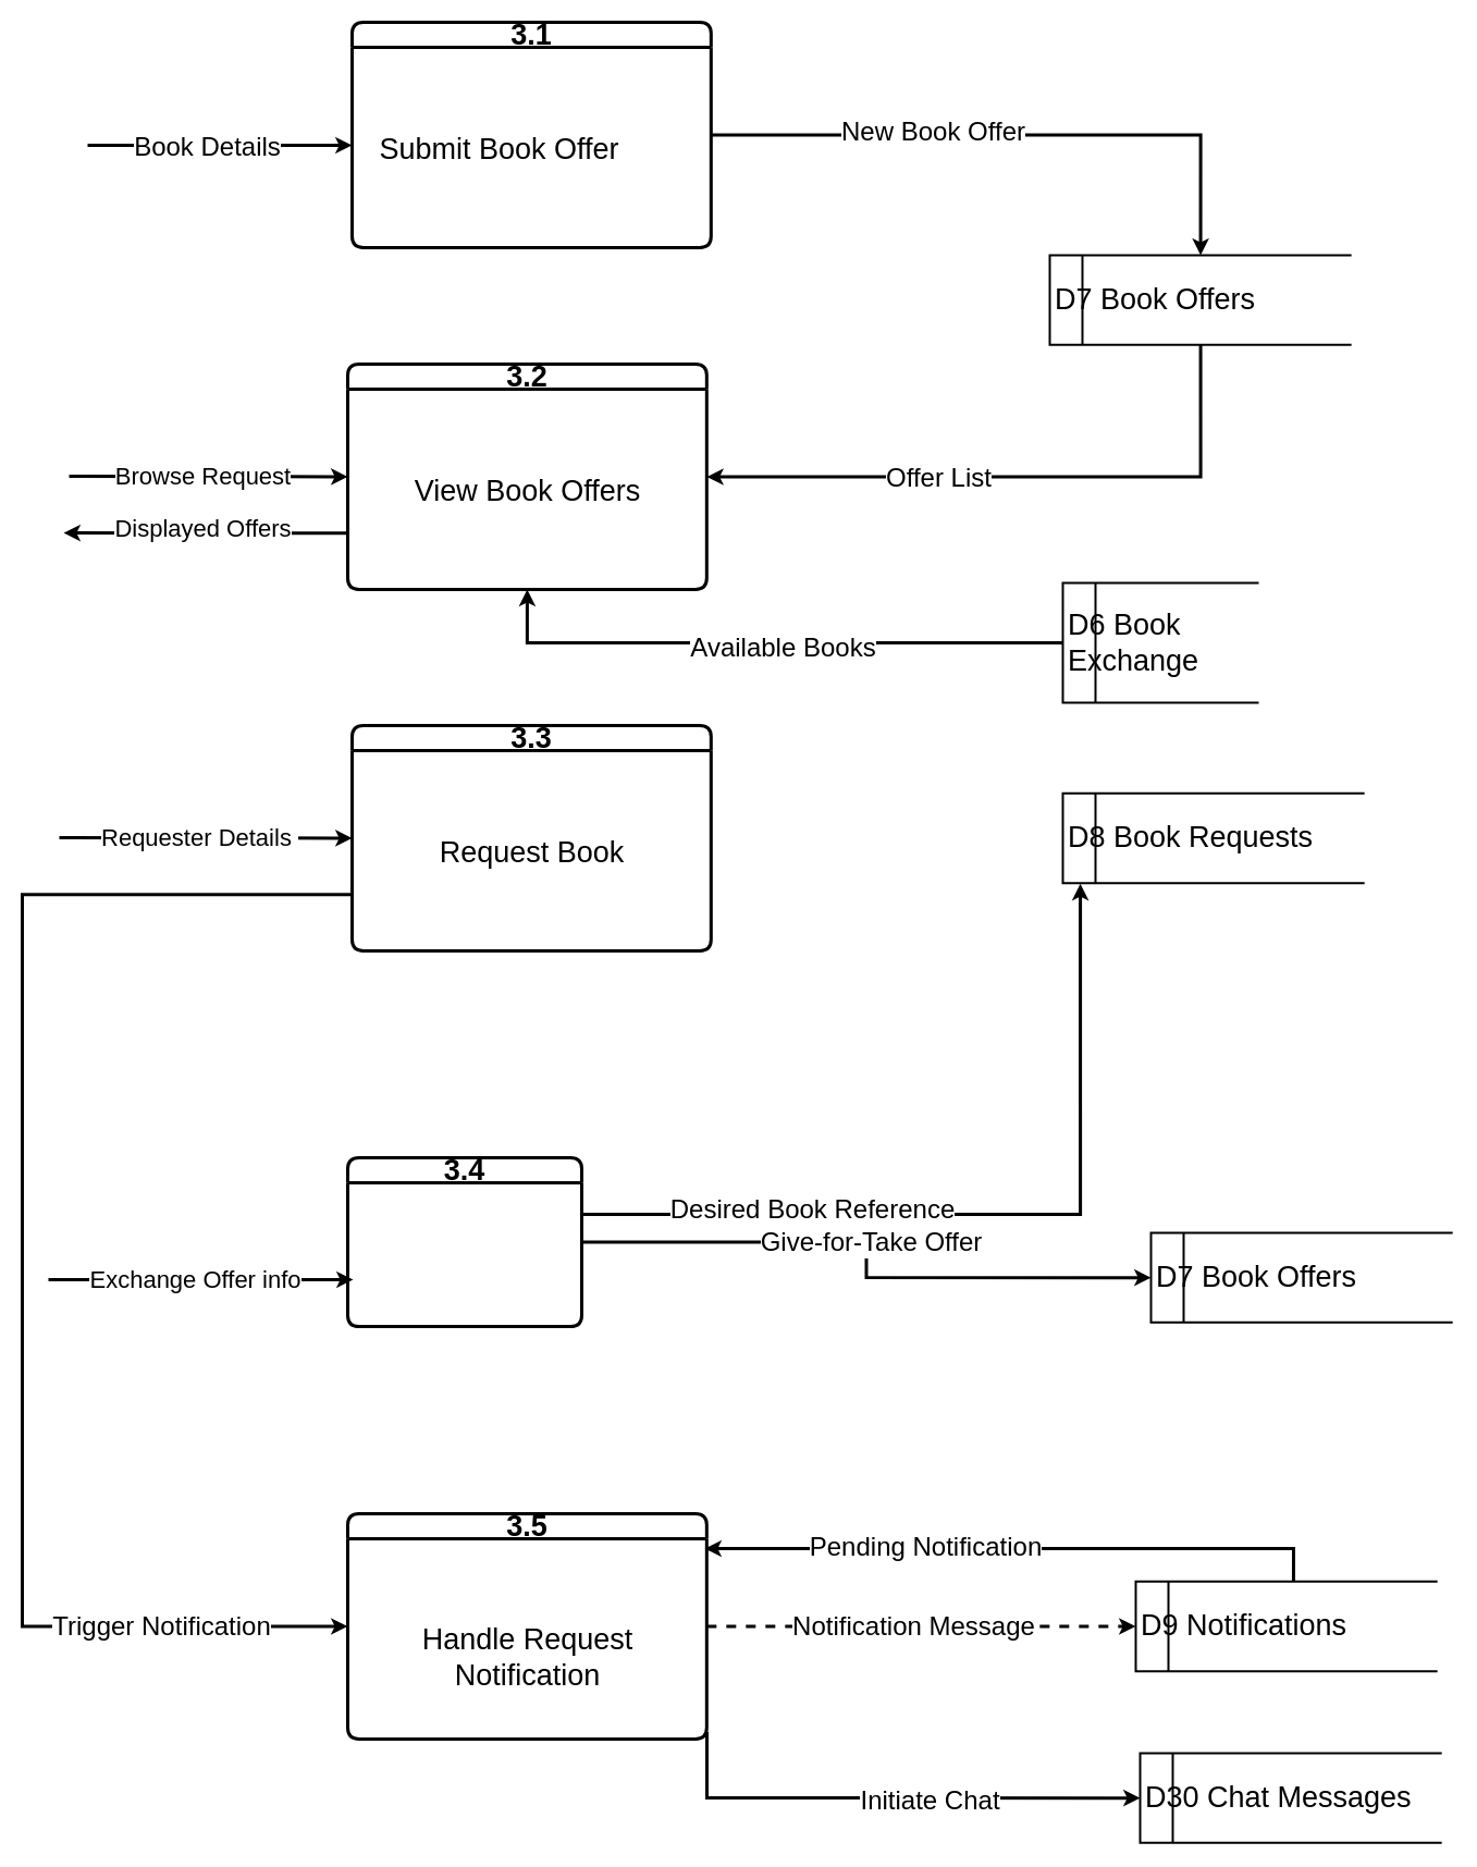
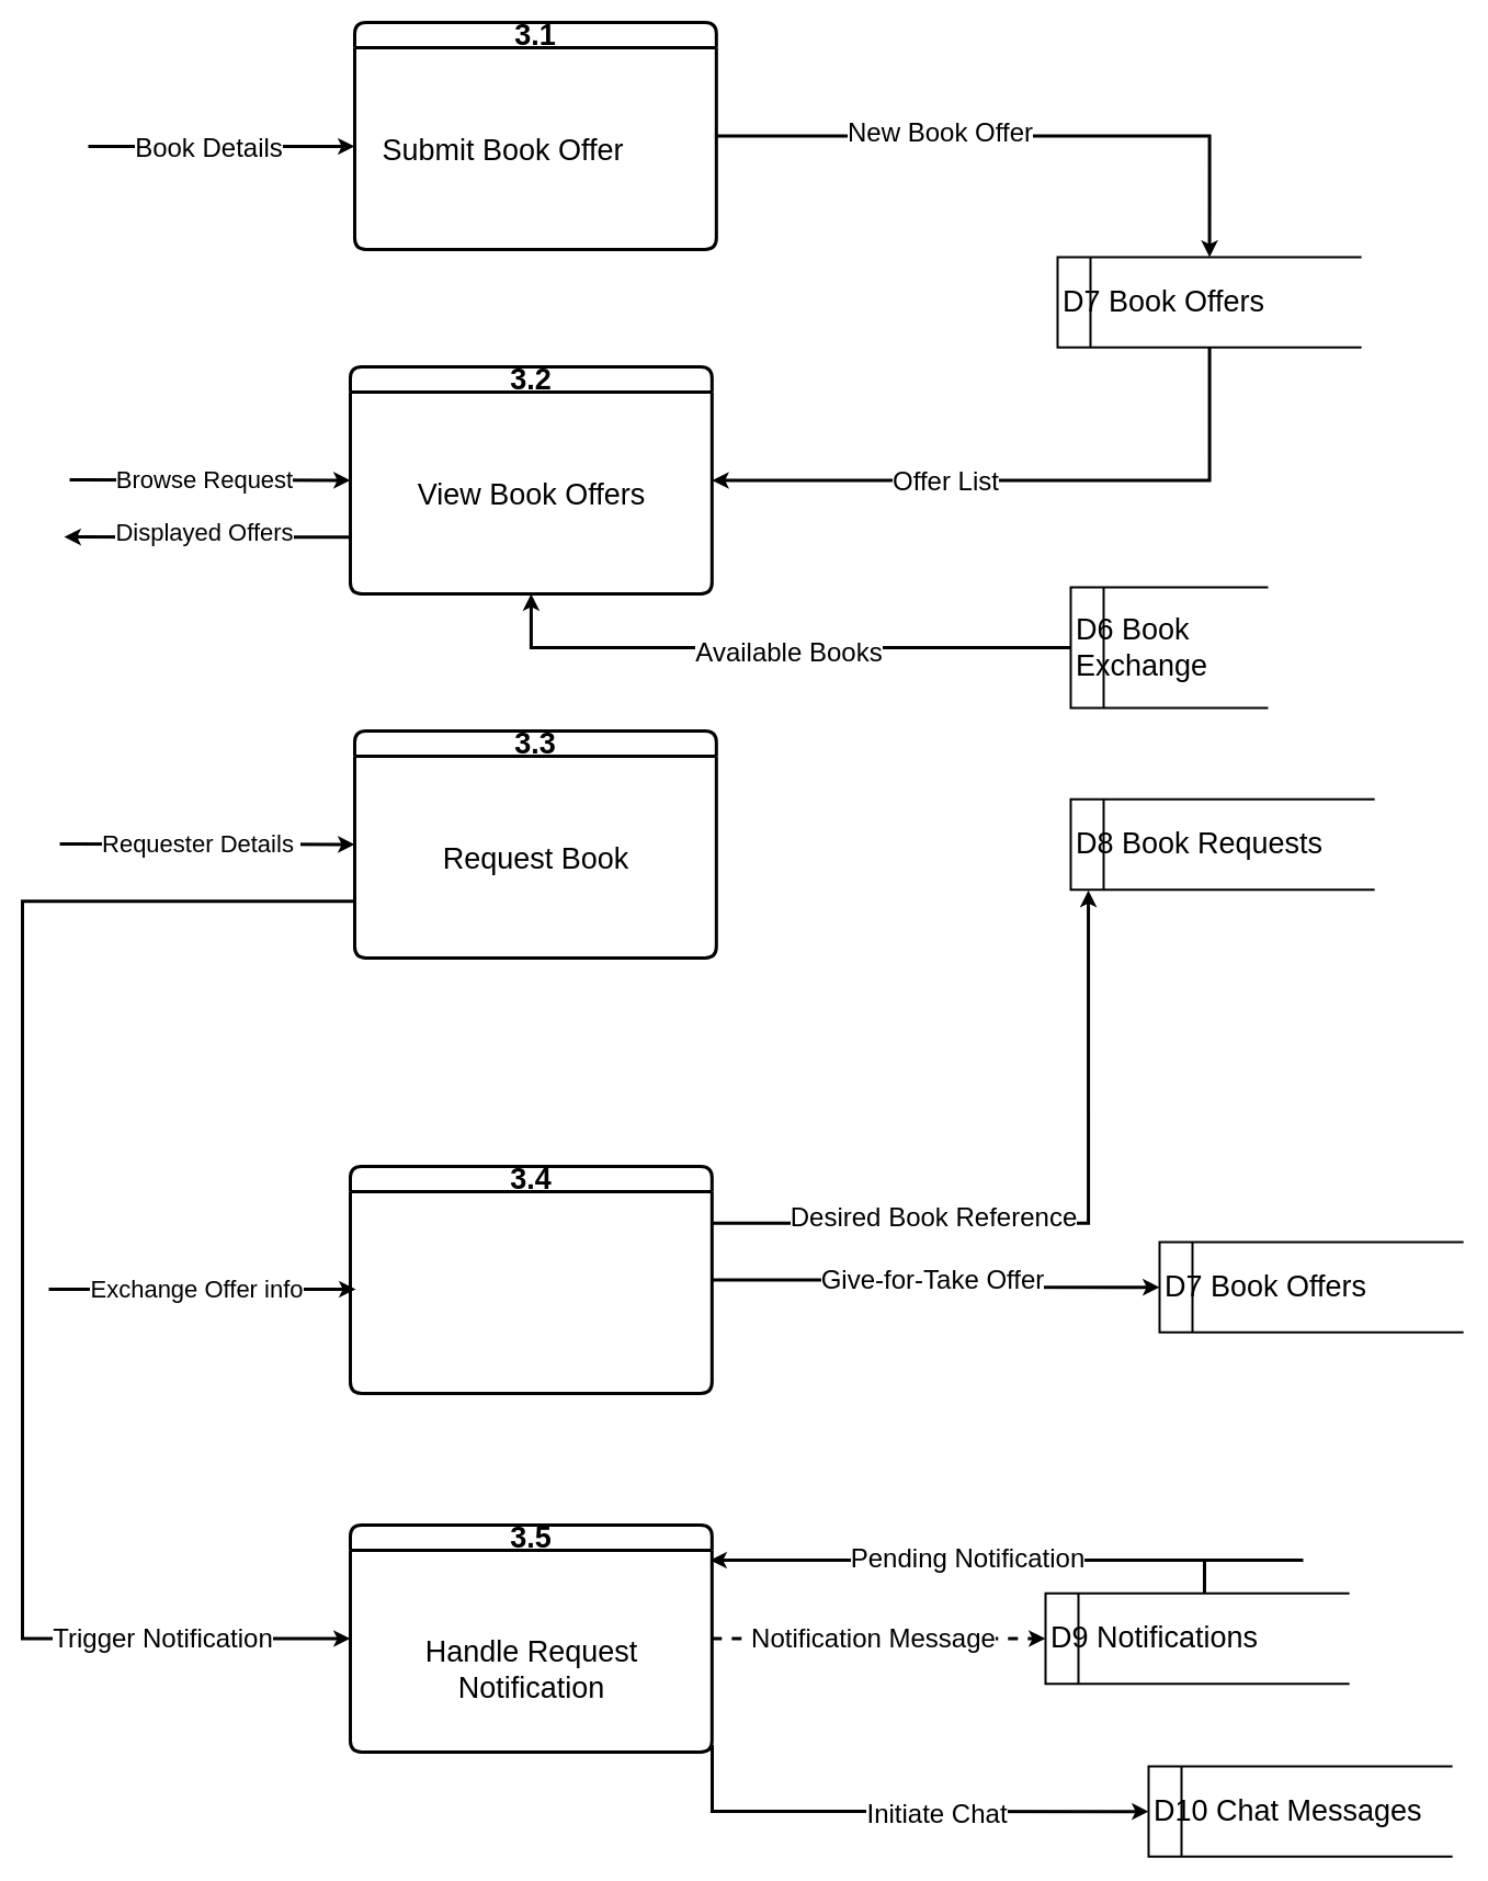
- <mxCell id="20" value="3.4" style="shape=swimlane;rounded=1;whiteSpace=wrap;html=1;fontStyle=1;startSize=23;fontSize=27;strokeWidth=3;" vertex="1" parent="2"><mxGeometry x="298.998" y="1043" width="215" height="155" as="geometry" /></mxCell>
+ <mxCell id="20" value="3.4" style="shape=swimlane;rounded=1;whiteSpace=wrap;html=1;fontStyle=1;startSize=23;fontSize=27;strokeWidth=3;" vertex="1" parent="2"><mxGeometry x="298.998" y="1043" width="329.822" height="206.966" as="geometry" /></mxCell>
- <mxCell id="32" value="D9 Notifications" style="shape=mxgraph.dfd.dataStoreID;whiteSpace=wrap;html=1;fontSize=27;strokeWidth=2;dashed=0;align=left;spacingLeft=3;points=[[0,0],[0.5,0],[1,0],[0,0.5],[1,0.5],[0,1],[0.5,1],[1,1]];labelPadding=-90;direction=east;noLabel=0;overflow=visible;fillOpacity=100;portConstraint=east;metaEdit=0;" vertex="1" parent="2"><mxGeometry x="1023.003" y="1432.345" width="277.156" height="82.276" as="geometry" /></mxCell>
+ <mxCell id="32" value="D9 Notifications" style="shape=mxgraph.dfd.dataStoreID;whiteSpace=wrap;html=1;fontSize=27;strokeWidth=2;dashed=0;align=left;spacingLeft=3;points=[[0,0],[0.5,0],[1,0],[0,0.5],[1,0.5],[0,1],[0.5,1],[1,1]];labelPadding=-90;direction=east;noLabel=0;overflow=visible;fillOpacity=100;portConstraint=east;metaEdit=0;" vertex="1" parent="2"><mxGeometry x="933.003" y="1432.345" width="277.156" height="82.276" as="geometry" /></mxCell>
- <mxCell id="33" value="D30 Chat Messages" style="shape=mxgraph.dfd.dataStoreID;whiteSpace=wrap;html=1;fontSize=27;strokeWidth=2;dashed=0;align=left;spacingLeft=3;points=[[0,0],[0.5,0],[1,0],[0,0.5],[1,0.5],[0,1],[0.5,1],[1,1]];labelPadding=-90;direction=east;noLabel=0;overflow=visible;fillOpacity=100;portConstraint=east;metaEdit=0;" vertex="1" parent="2"><mxGeometry x="1027.003" y="1589.995" width="277.156" height="82.276" as="geometry" /></mxCell>
+ <mxCell id="33" value="D10 Chat Messages" style="shape=mxgraph.dfd.dataStoreID;whiteSpace=wrap;html=1;fontSize=27;strokeWidth=2;dashed=0;align=left;spacingLeft=3;points=[[0,0],[0.5,0],[1,0],[0,0.5],[1,0.5],[0,1],[0.5,1],[1,1]];labelPadding=-90;direction=east;noLabel=0;overflow=visible;fillOpacity=100;portConstraint=east;metaEdit=0;" vertex="1" parent="2"><mxGeometry x="1027.003" y="1589.995" width="277.156" height="82.276" as="geometry" /></mxCell>
